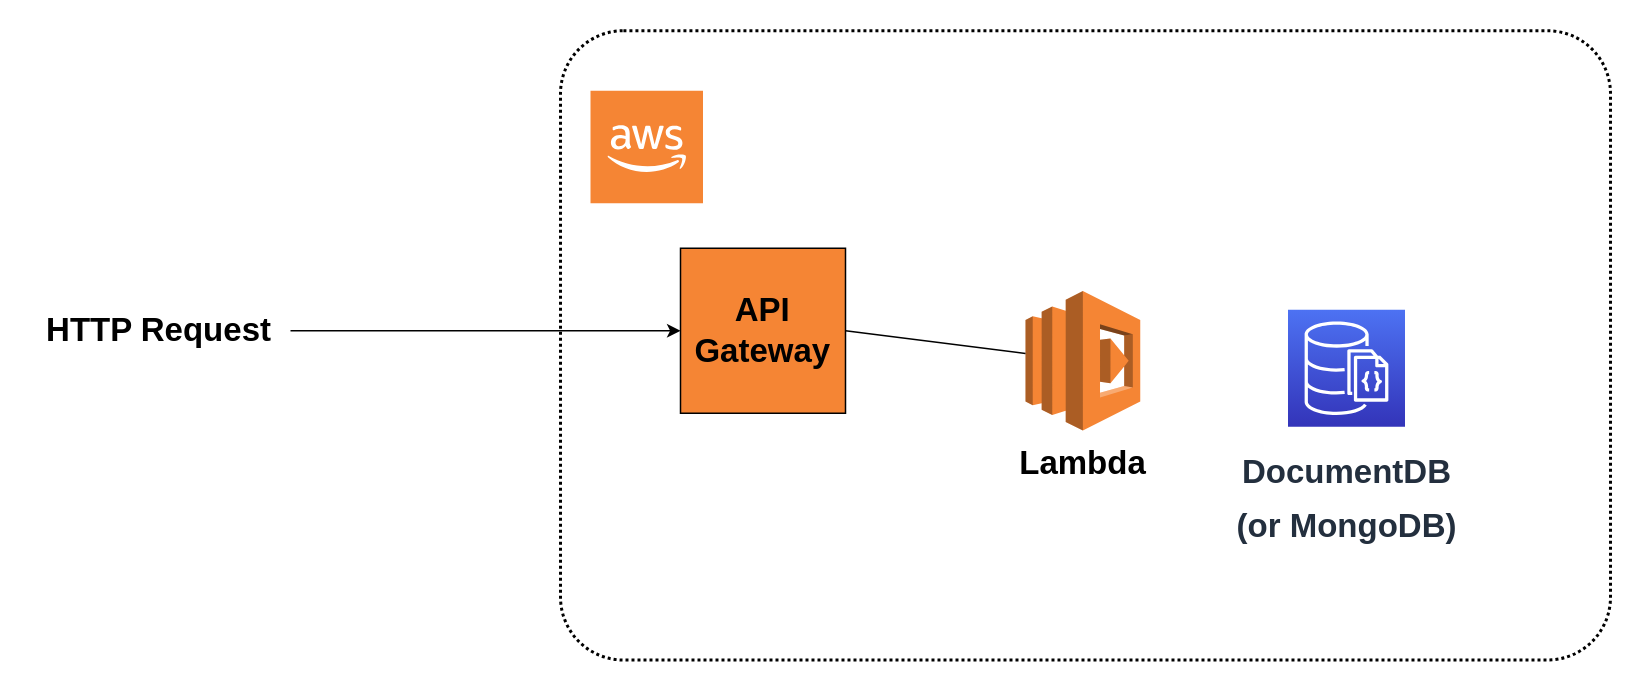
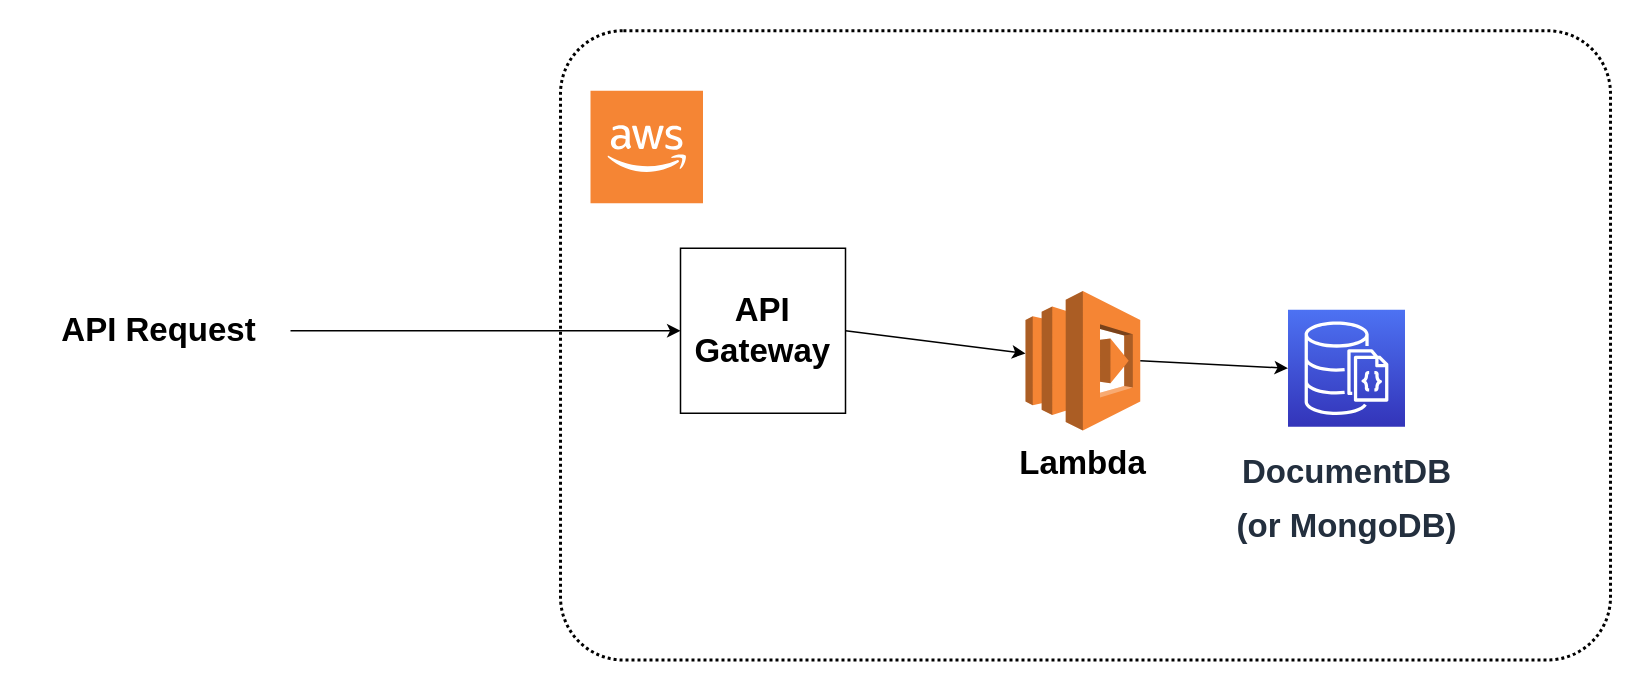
- <mxCell id="5" value="HTTP Request" style="text;html=1;align=center;verticalAlign=middle;resizable=0;points=[];autosize=1;strokeColor=none;fillColor=none;fontSize=22;fontStyle=1" parent="1" vertex="1"><mxGeometry x="20" y="200" width="170" height="40" as="geometry" /></mxCell>
+ <mxCell id="5" value="API Request" style="text;html=1;align=center;verticalAlign=middle;resizable=0;points=[];autosize=1;strokeColor=none;fillColor=none;fontSize=22;fontStyle=1" parent="1" vertex="1"><mxGeometry x="20" y="200" width="170" height="40" as="geometry" /></mxCell>
- <mxCell id="6" value="&lt;div&gt;&lt;b&gt;API Gateway&lt;/b&gt;&lt;/div&gt;" style="whiteSpace=wrap;html=1;aspect=fixed;fontSize=22;fillColor=#f58534;" parent="1" vertex="1"><mxGeometry x="453" y="165" width="110" height="110" as="geometry" /></mxCell>
+ <mxCell id="6" value="&lt;div&gt;&lt;b&gt;API Gateway&lt;/b&gt;&lt;/div&gt;" style="whiteSpace=wrap;html=1;aspect=fixed;fontSize=22;" parent="1" vertex="1"><mxGeometry x="453" y="165" width="110" height="110" as="geometry" /></mxCell>
- <mxCell id="8" value="" style="endArrow=none;html=1;rounded=0;fontSize=15;exitX=1;exitY=0.5;exitDx=0;exitDy=0;" parent="1" source="6" target="7" edge="1"><mxGeometry width="50" height="50" relative="1" as="geometry"><mxPoint x="623" y="390" as="sourcePoint" /><mxPoint x="673" y="340" as="targetPoint" /></mxGeometry></mxCell>
+ <mxCell id="8" value="" style="endArrow=classic;html=1;rounded=0;fontSize=15;exitX=1;exitY=0.5;exitDx=0;exitDy=0;" parent="1" source="6" target="7" edge="1"><mxGeometry width="50" height="50" relative="1" as="geometry"><mxPoint x="623" y="390" as="sourcePoint" /><mxPoint x="673" y="340" as="targetPoint" /></mxGeometry></mxCell>
+ <mxCell id="10" value="" style="endArrow=classic;html=1;rounded=0;fontSize=22;entryX=0;entryY=0.5;entryDx=0;entryDy=0;entryPerimeter=0;exitX=1;exitY=0.5;exitDx=0;exitDy=0;exitPerimeter=0;" parent="1" source="7" target="9" edge="1"><mxGeometry width="50" height="50" relative="1" as="geometry"><mxPoint x="623" y="390" as="sourcePoint" /><mxPoint x="673" y="340" as="targetPoint" /></mxGeometry></mxCell>
